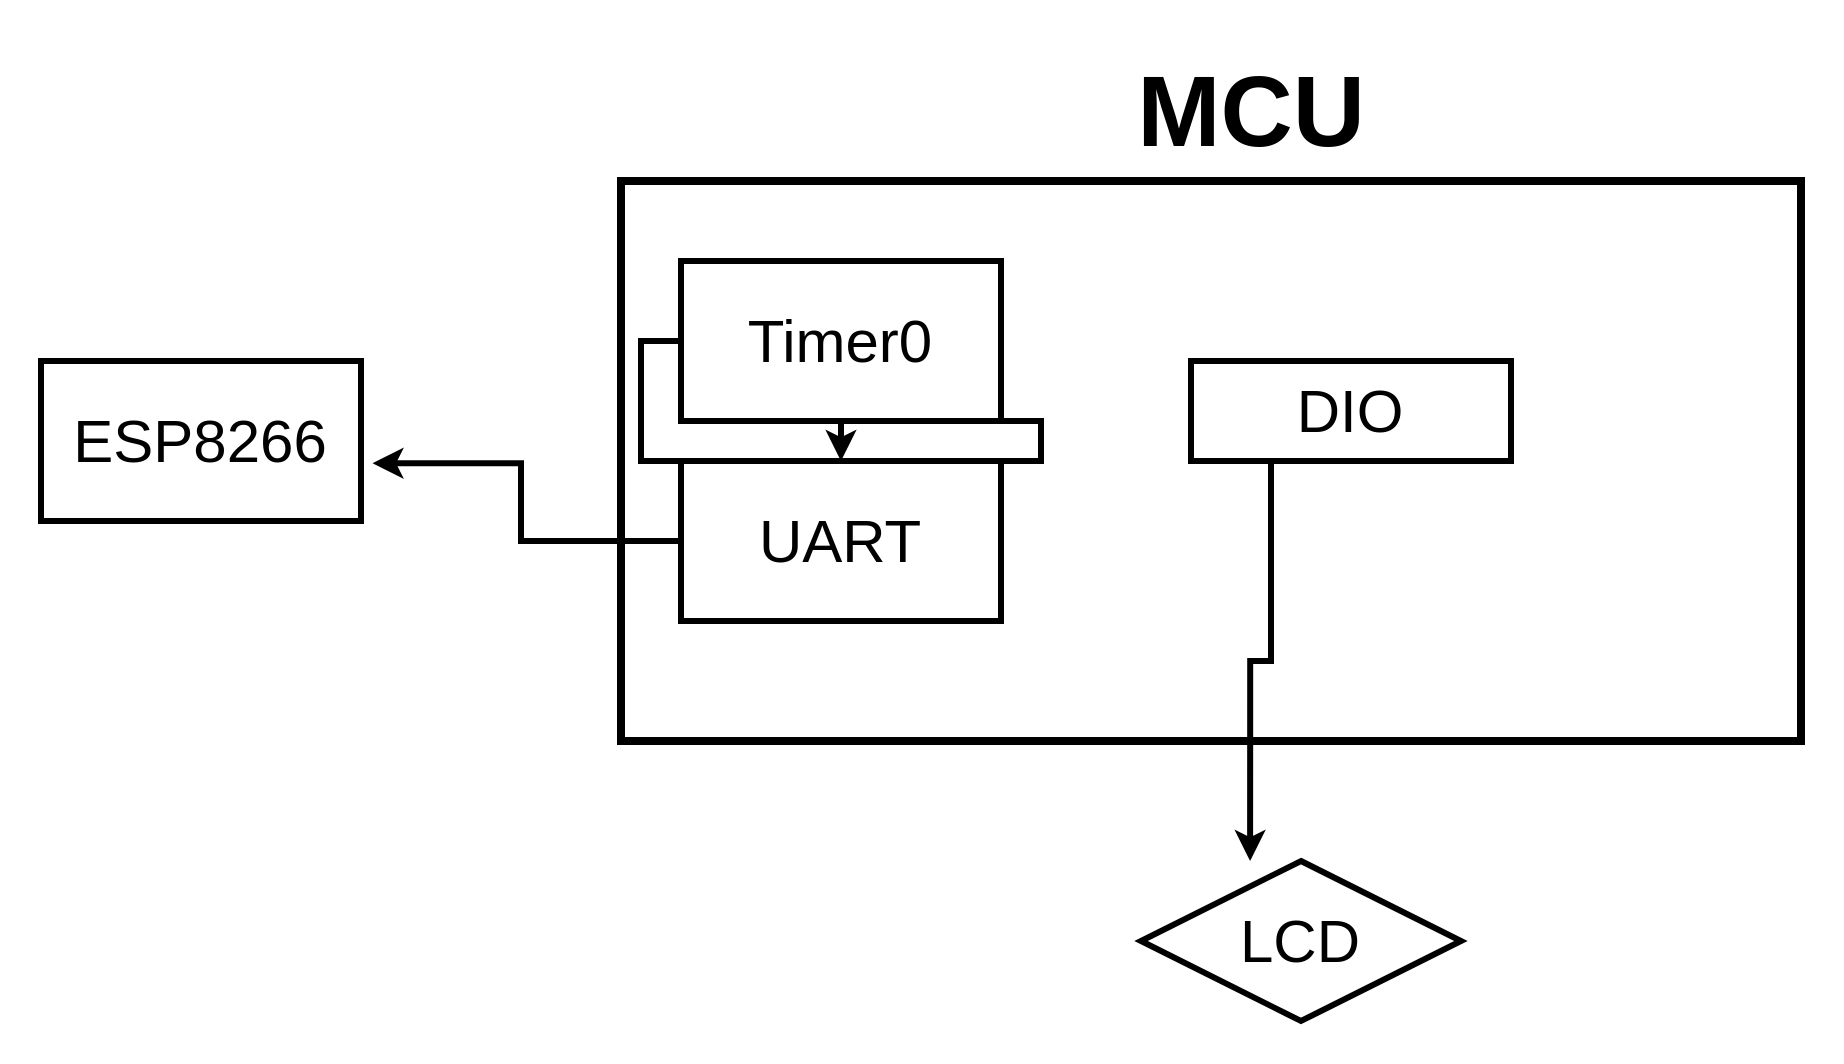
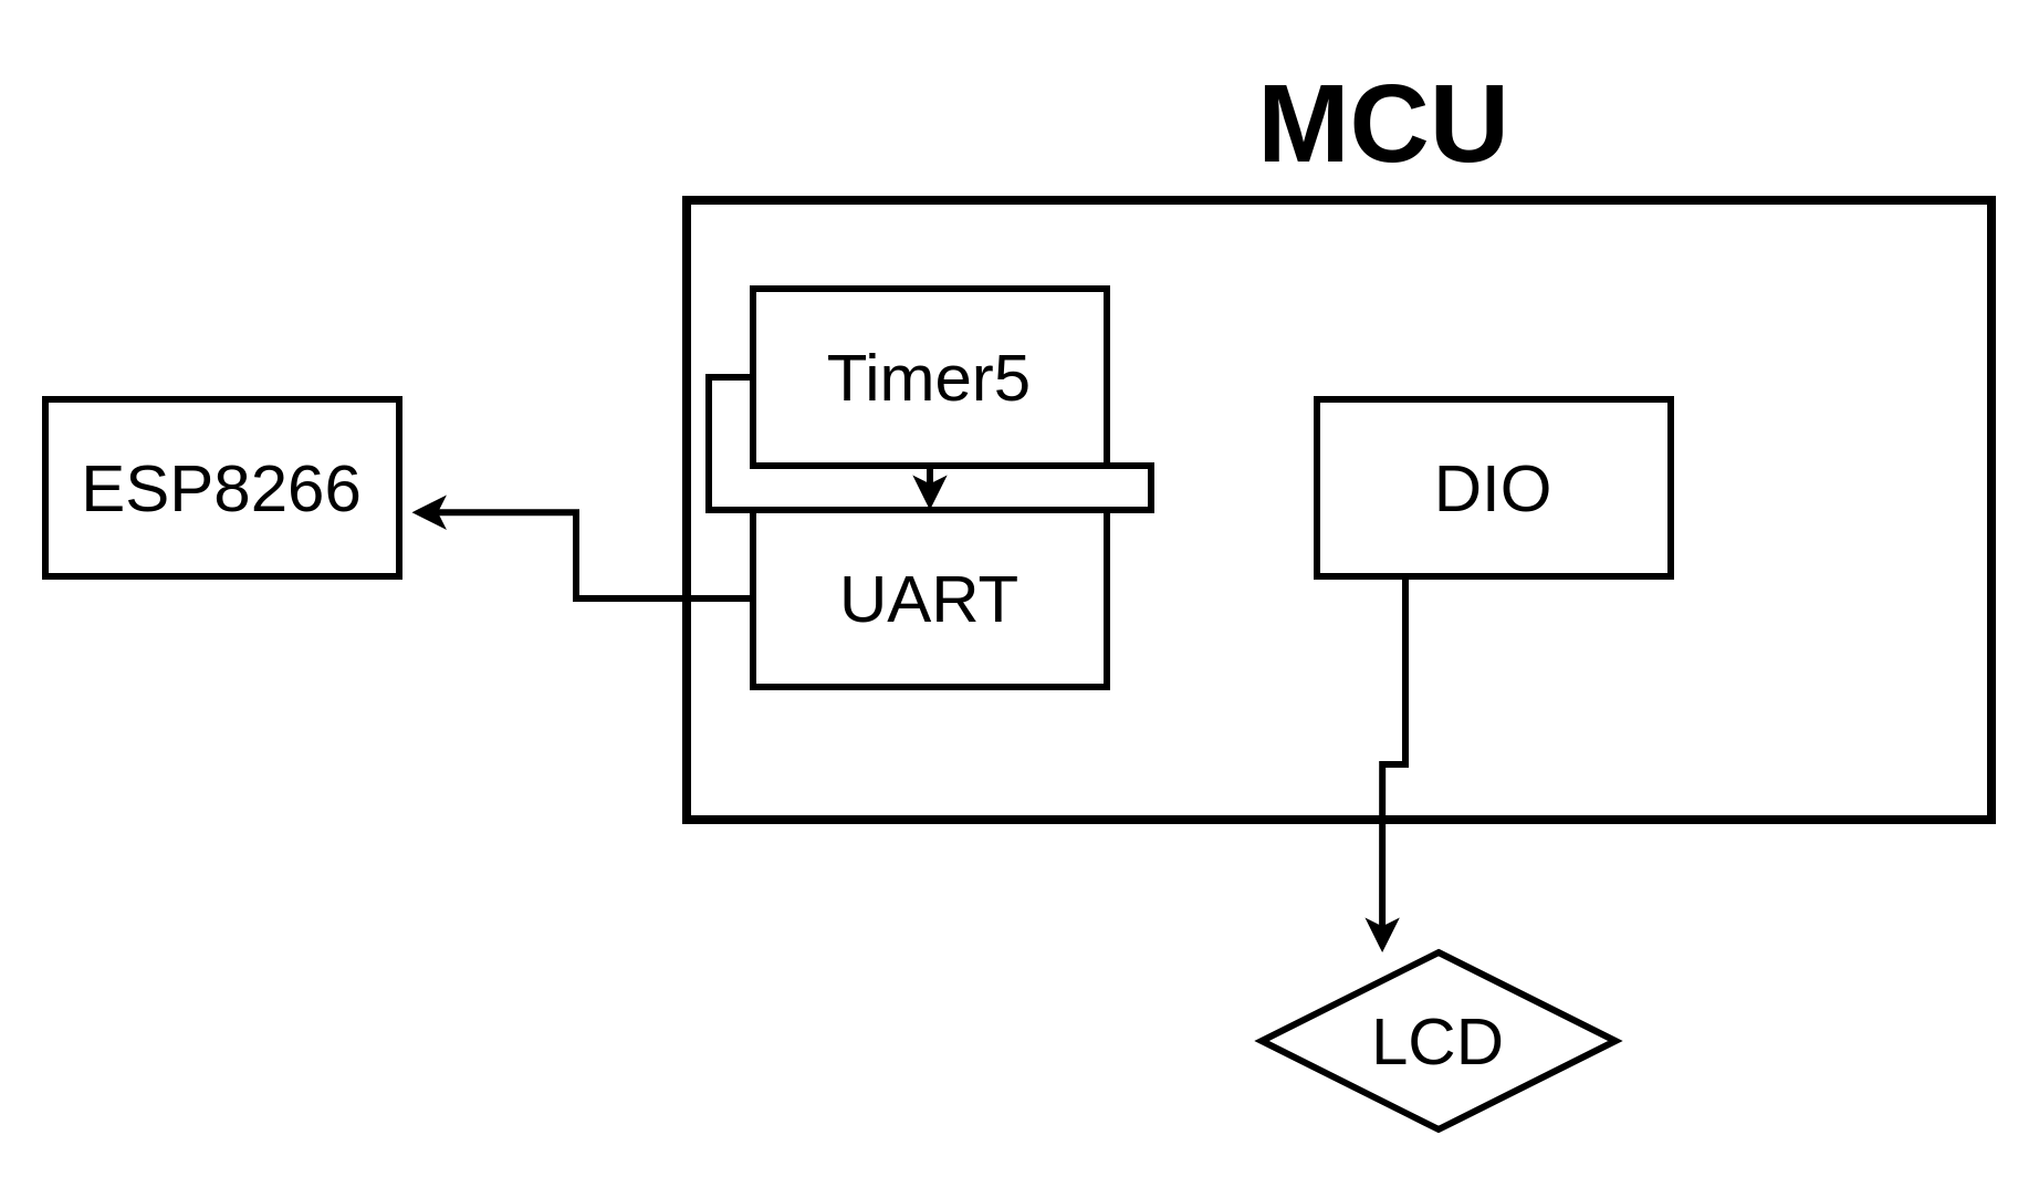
- <mxCell id="6" value="&lt;font style=&quot;font-size: 30px;&quot;&gt;Timer0&lt;/font&gt;" style="rounded=0;whiteSpace=wrap;html=1;fillColor=none;strokeWidth=3;" parent="1" vertex="1"><mxGeometry x="340" y="130" width="160" height="80" as="geometry" /></mxCell>
+ <mxCell id="6" value="&lt;font style=&quot;font-size: 30px;&quot;&gt;Timer5&lt;/font&gt;" style="rounded=0;whiteSpace=wrap;html=1;fillColor=none;strokeWidth=3;" parent="1" vertex="1"><mxGeometry x="340" y="130" width="160" height="80" as="geometry" /></mxCell>
- <mxCell id="7" value="&lt;font style=&quot;font-size: 30px;&quot;&gt;DIO&lt;/font&gt;" style="rounded=0;whiteSpace=wrap;html=1;fillColor=none;strokeWidth=3;" parent="1" vertex="1"><mxGeometry x="595" y="180" width="160" height="50" as="geometry" /></mxCell>
+ <mxCell id="7" value="&lt;font style=&quot;font-size: 30px;&quot;&gt;DIO&lt;/font&gt;" style="rounded=0;whiteSpace=wrap;html=1;fillColor=none;strokeWidth=3;" parent="1" vertex="1"><mxGeometry x="595" y="180" width="160" height="80" as="geometry" /></mxCell>
